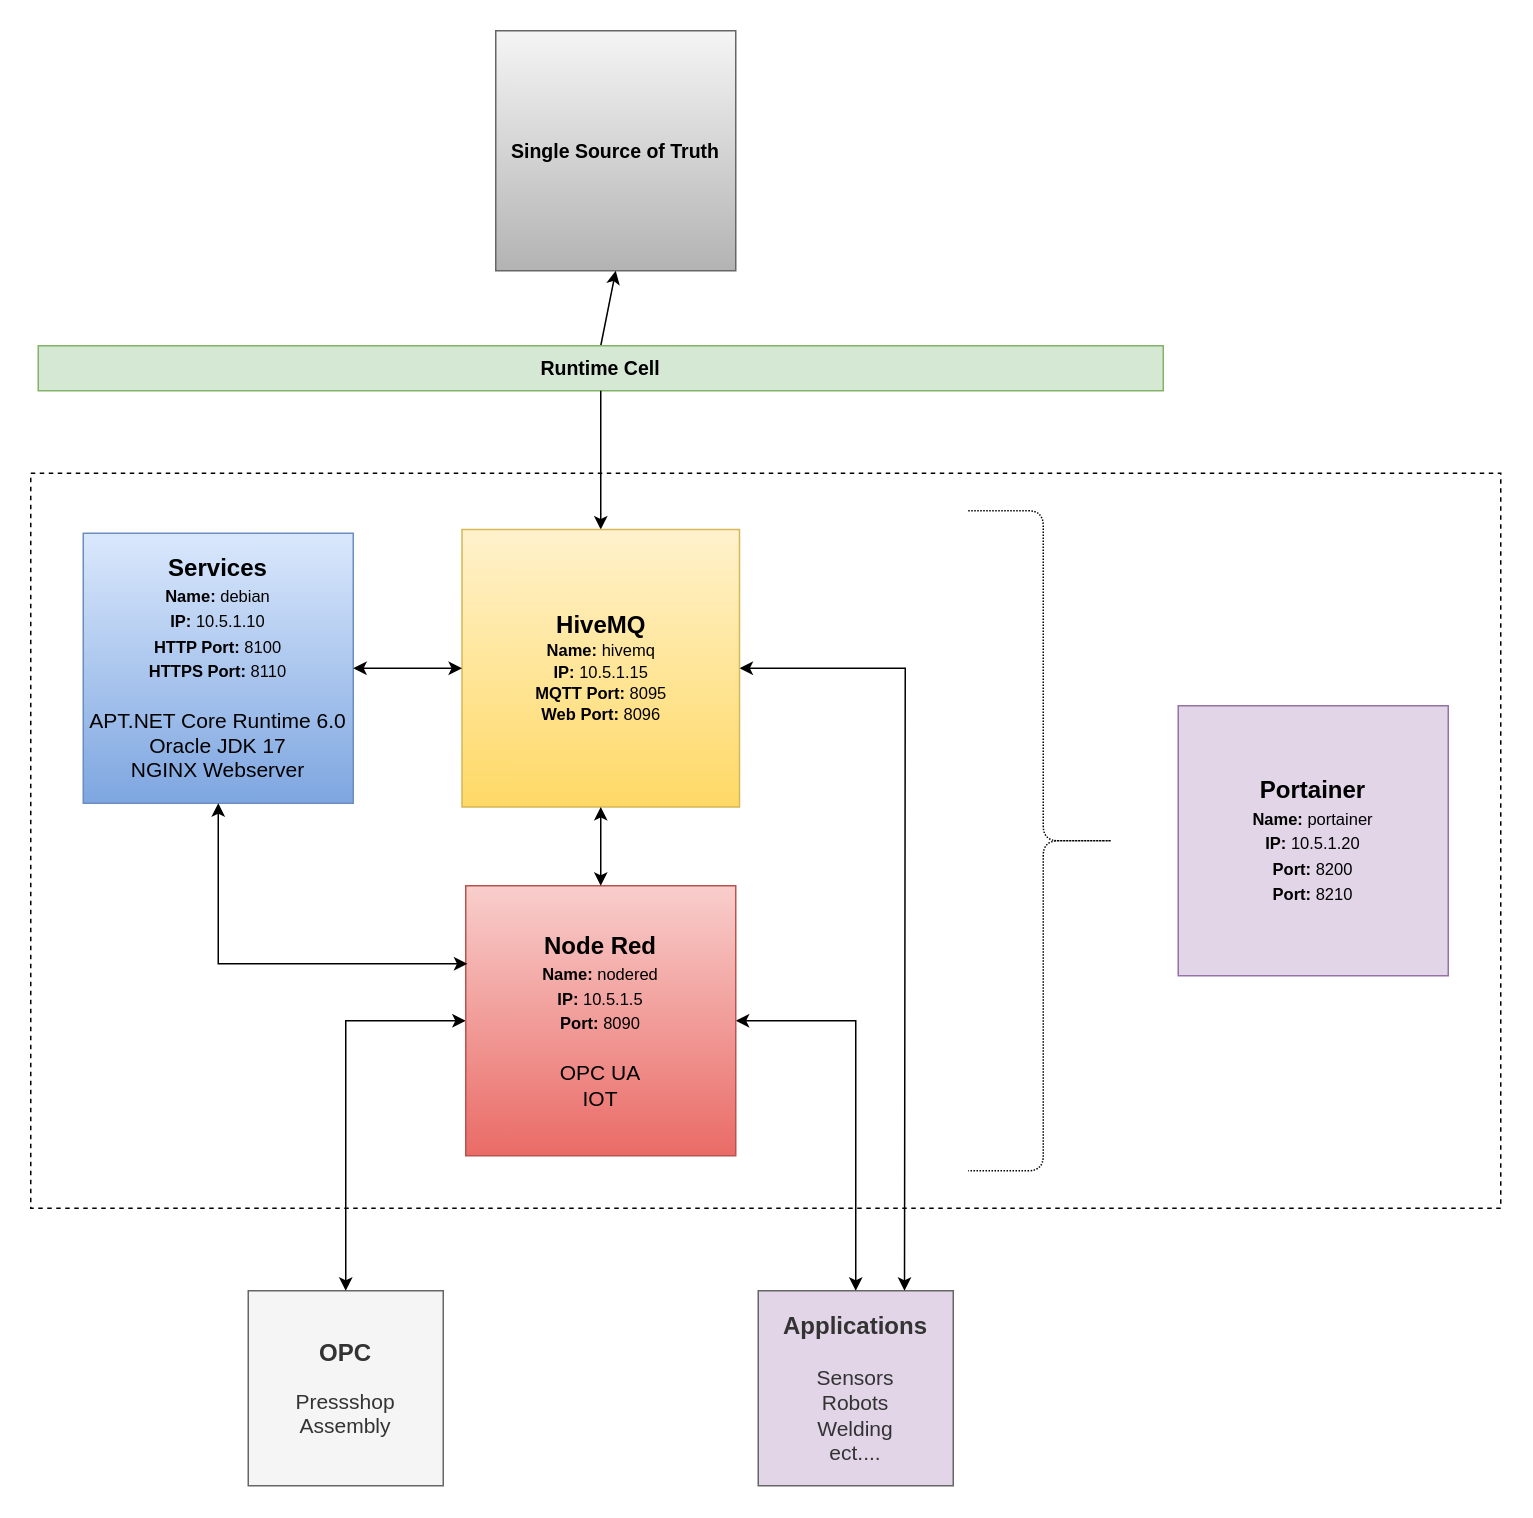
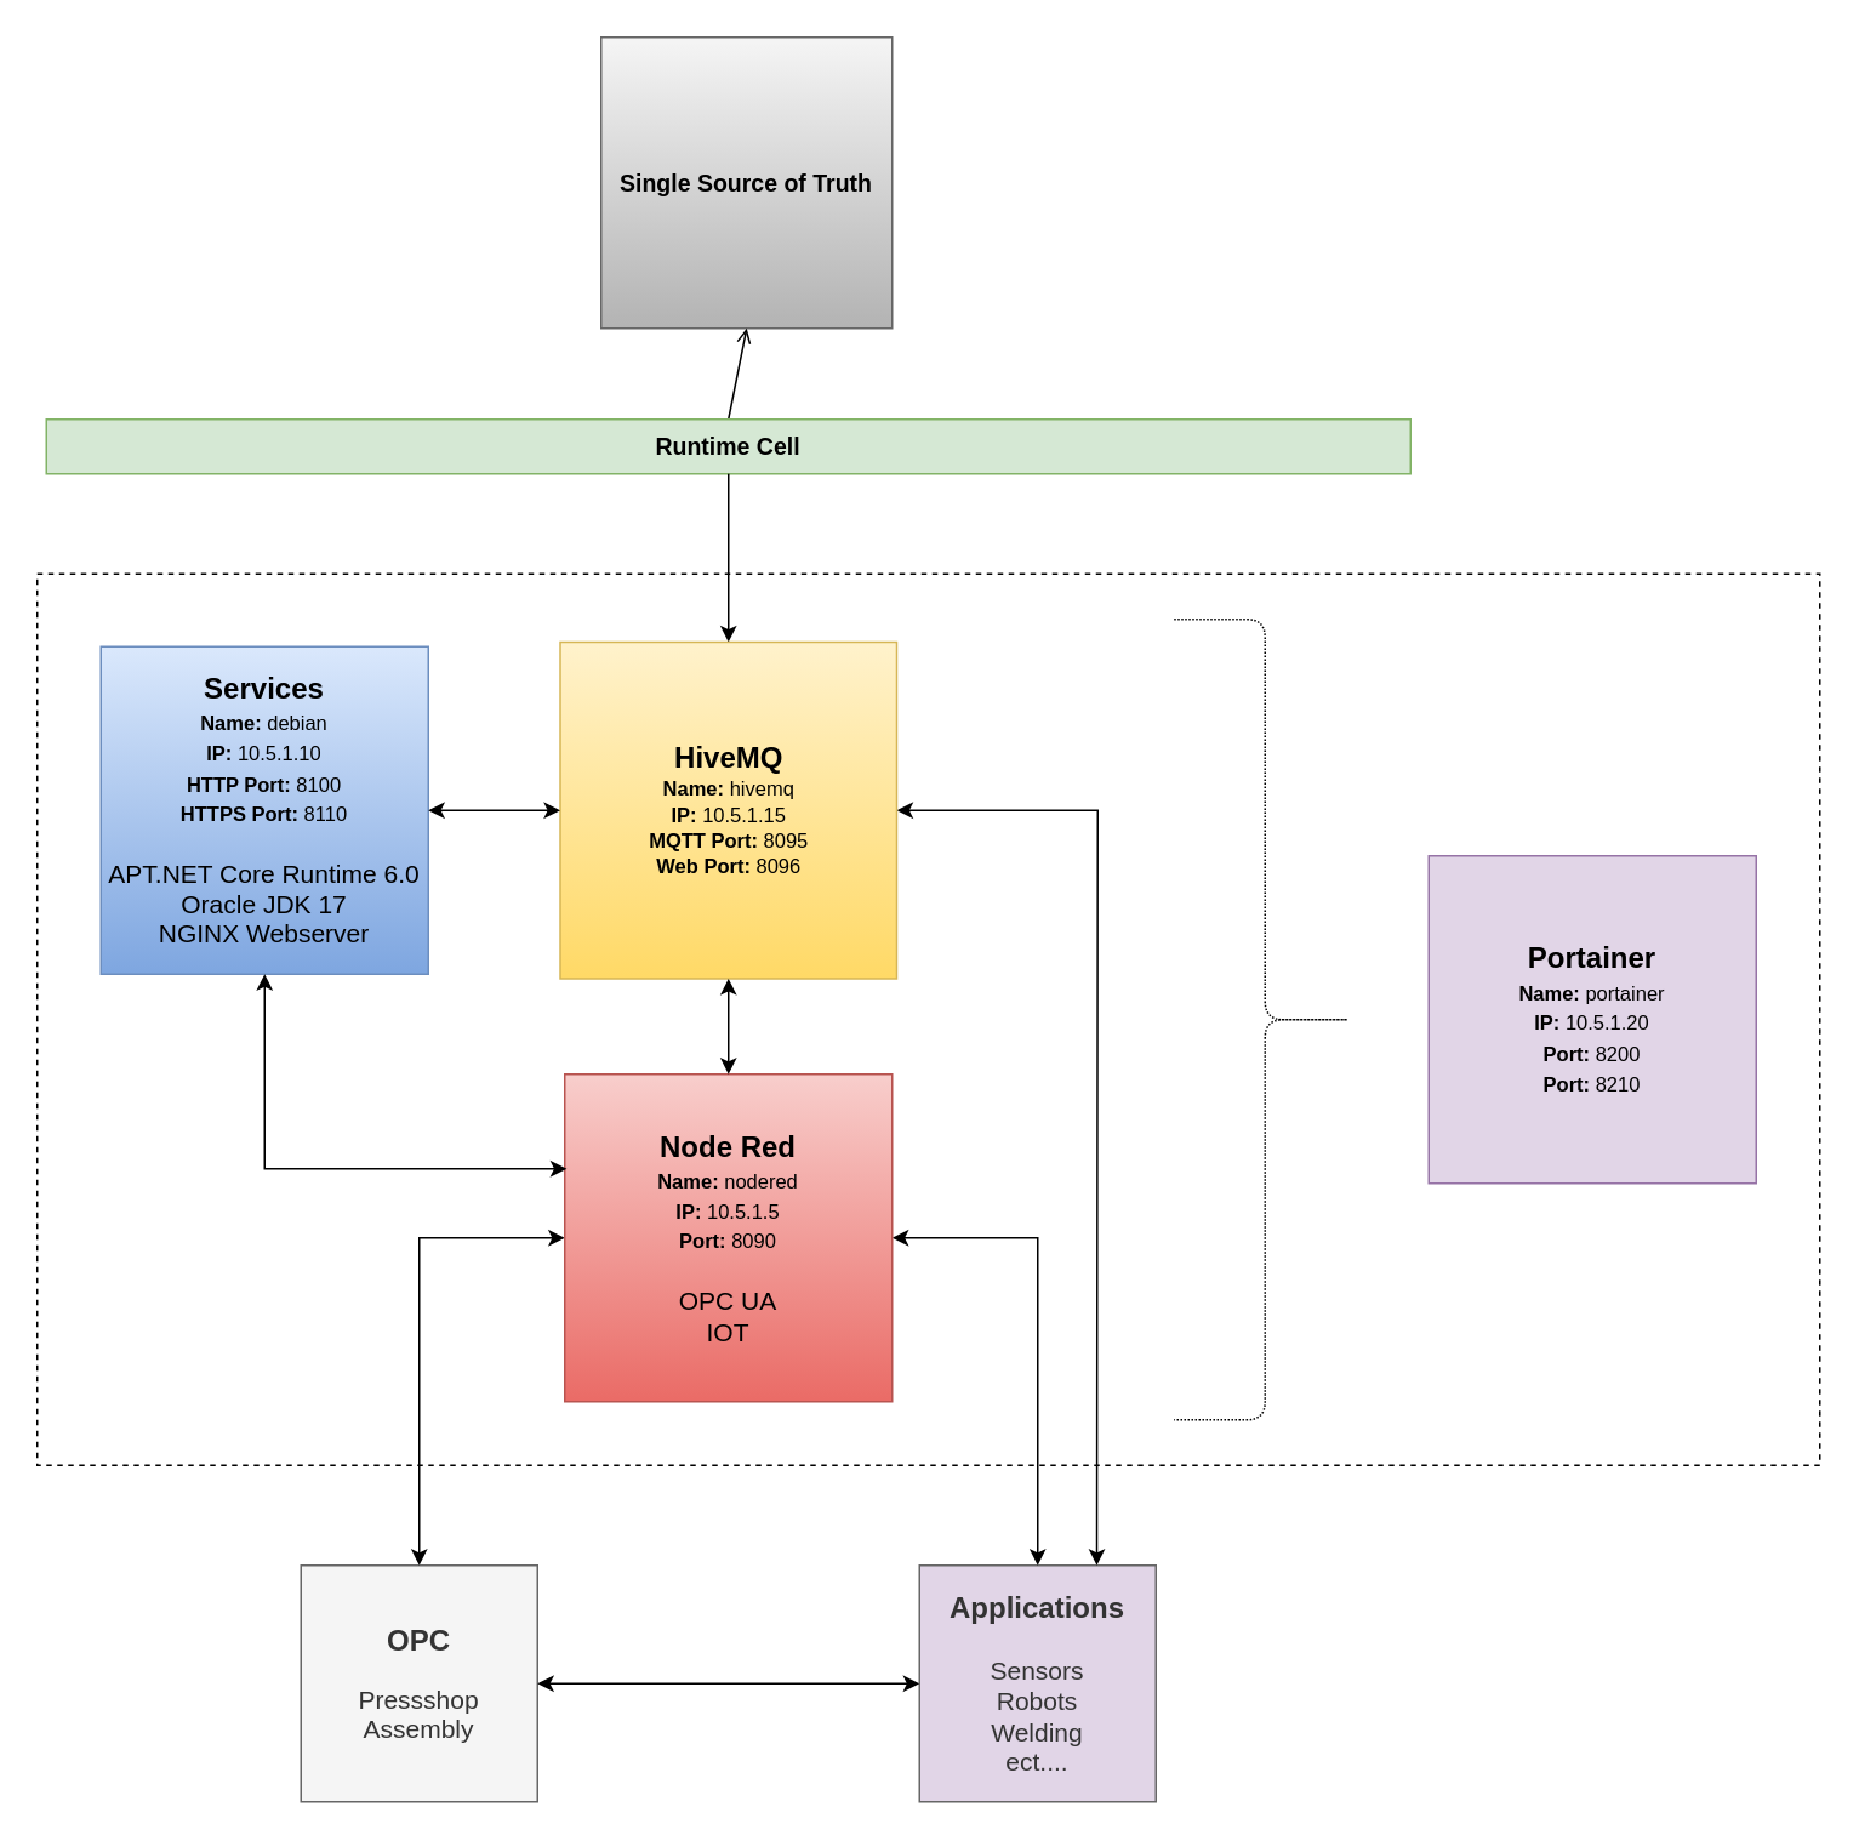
- <mxCell id="3" value="" style="endArrow=classic;html=1;rounded=0;fontSize=13;entryX=0.5;entryY=1;entryDx=0;entryDy=0;exitX=0.5;exitY=0;exitDx=0;exitDy=0;" parent="1" source="4" target="2" edge="1"><mxGeometry width="50" height="50" relative="1" as="geometry"><mxPoint x="325" y="380" as="sourcePoint" /><mxPoint x="375" y="330" as="targetPoint" /></mxGeometry></mxCell>
+ <mxCell id="3" value="" style="endArrow=open;html=1;rounded=0;fontSize=13;entryX=0.5;entryY=1;entryDx=0;entryDy=0;exitX=0.5;exitY=0;exitDx=0;exitDy=0;" parent="1" source="4" target="2" edge="1"><mxGeometry width="50" height="50" relative="1" as="geometry"><mxPoint x="325" y="380" as="sourcePoint" /><mxPoint x="375" y="330" as="targetPoint" /></mxGeometry></mxCell>
+ <mxCell id="11" value="" style="endArrow=classic;startArrow=classic;html=1;rounded=0;fontSize=14;exitX=1;exitY=0.5;exitDx=0;exitDy=0;entryX=0;entryY=0.5;entryDx=0;entryDy=0;" parent="1" source="6" target="7" edge="1"><mxGeometry width="50" height="50" relative="1" as="geometry"><mxPoint x="385" y="980" as="sourcePoint" /><mxPoint x="435" y="930" as="targetPoint" /></mxGeometry></mxCell>
